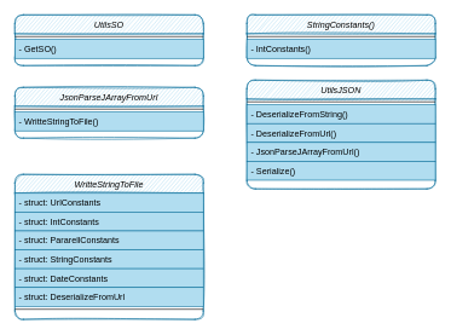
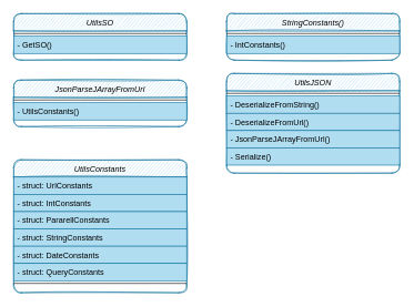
- <mxCell id="18" value="- WritteStringToFile()" style="text;align=left;verticalAlign=top;spacingLeft=4;spacingRight=4;overflow=hidden;rotatable=0;points=[[0,0.5],[1,0.5]];portConstraint=eastwest;fillColor=#b1ddf0;strokeColor=#10739e;" vertex="1" parent="16"><mxGeometry y="34" width="260" height="26" as="geometry" /></mxCell>
+ <mxCell id="18" value="- UtilsConstants()" style="text;align=left;verticalAlign=top;spacingLeft=4;spacingRight=4;overflow=hidden;rotatable=0;points=[[0,0.5],[1,0.5]];portConstraint=eastwest;fillColor=#b1ddf0;strokeColor=#10739e;" vertex="1" parent="16"><mxGeometry y="34" width="260" height="26" as="geometry" /></mxCell>
- <mxCell id="2" value="WritteStringToFile" style="swimlane;fontStyle=2;align=center;verticalAlign=top;childLayout=stackLayout;horizontal=1;startSize=26;horizontalStack=0;resizeParent=1;resizeLast=0;collapsible=1;marginBottom=0;rounded=1;shadow=0;strokeWidth=1;fillColor=#b1ddf0;strokeColor=#10739e;sketch=1;" parent="1" vertex="1"><mxGeometry x="20" y="240" width="260" height="200" as="geometry"><mxRectangle x="230" y="140" width="160" height="26" as="alternateBounds" /></mxGeometry></mxCell>
+ <mxCell id="2" value="UtilsConstants" style="swimlane;fontStyle=2;align=center;verticalAlign=top;childLayout=stackLayout;horizontal=1;startSize=26;horizontalStack=0;resizeParent=1;resizeLast=0;collapsible=1;marginBottom=0;rounded=1;shadow=0;strokeWidth=1;fillColor=#b1ddf0;strokeColor=#10739e;sketch=1;" parent="1" vertex="1"><mxGeometry x="20" y="240" width="260" height="200" as="geometry"><mxRectangle x="230" y="140" width="160" height="26" as="alternateBounds" /></mxGeometry></mxCell>
- <mxCell id="8" value="- struct: DeserializeFromUrl" style="text;align=left;verticalAlign=top;spacingLeft=4;spacingRight=4;overflow=hidden;rotatable=0;points=[[0,0.5],[1,0.5]];portConstraint=eastwest;fillColor=#b1ddf0;strokeColor=#10739e;" vertex="1" parent="2"><mxGeometry y="156" width="260" height="26" as="geometry" /></mxCell>
+ <mxCell id="8" value="- struct: QueryConstants" style="text;align=left;verticalAlign=top;spacingLeft=4;spacingRight=4;overflow=hidden;rotatable=0;points=[[0,0.5],[1,0.5]];portConstraint=eastwest;fillColor=#b1ddf0;strokeColor=#10739e;" vertex="1" parent="2"><mxGeometry y="156" width="260" height="26" as="geometry" /></mxCell>
